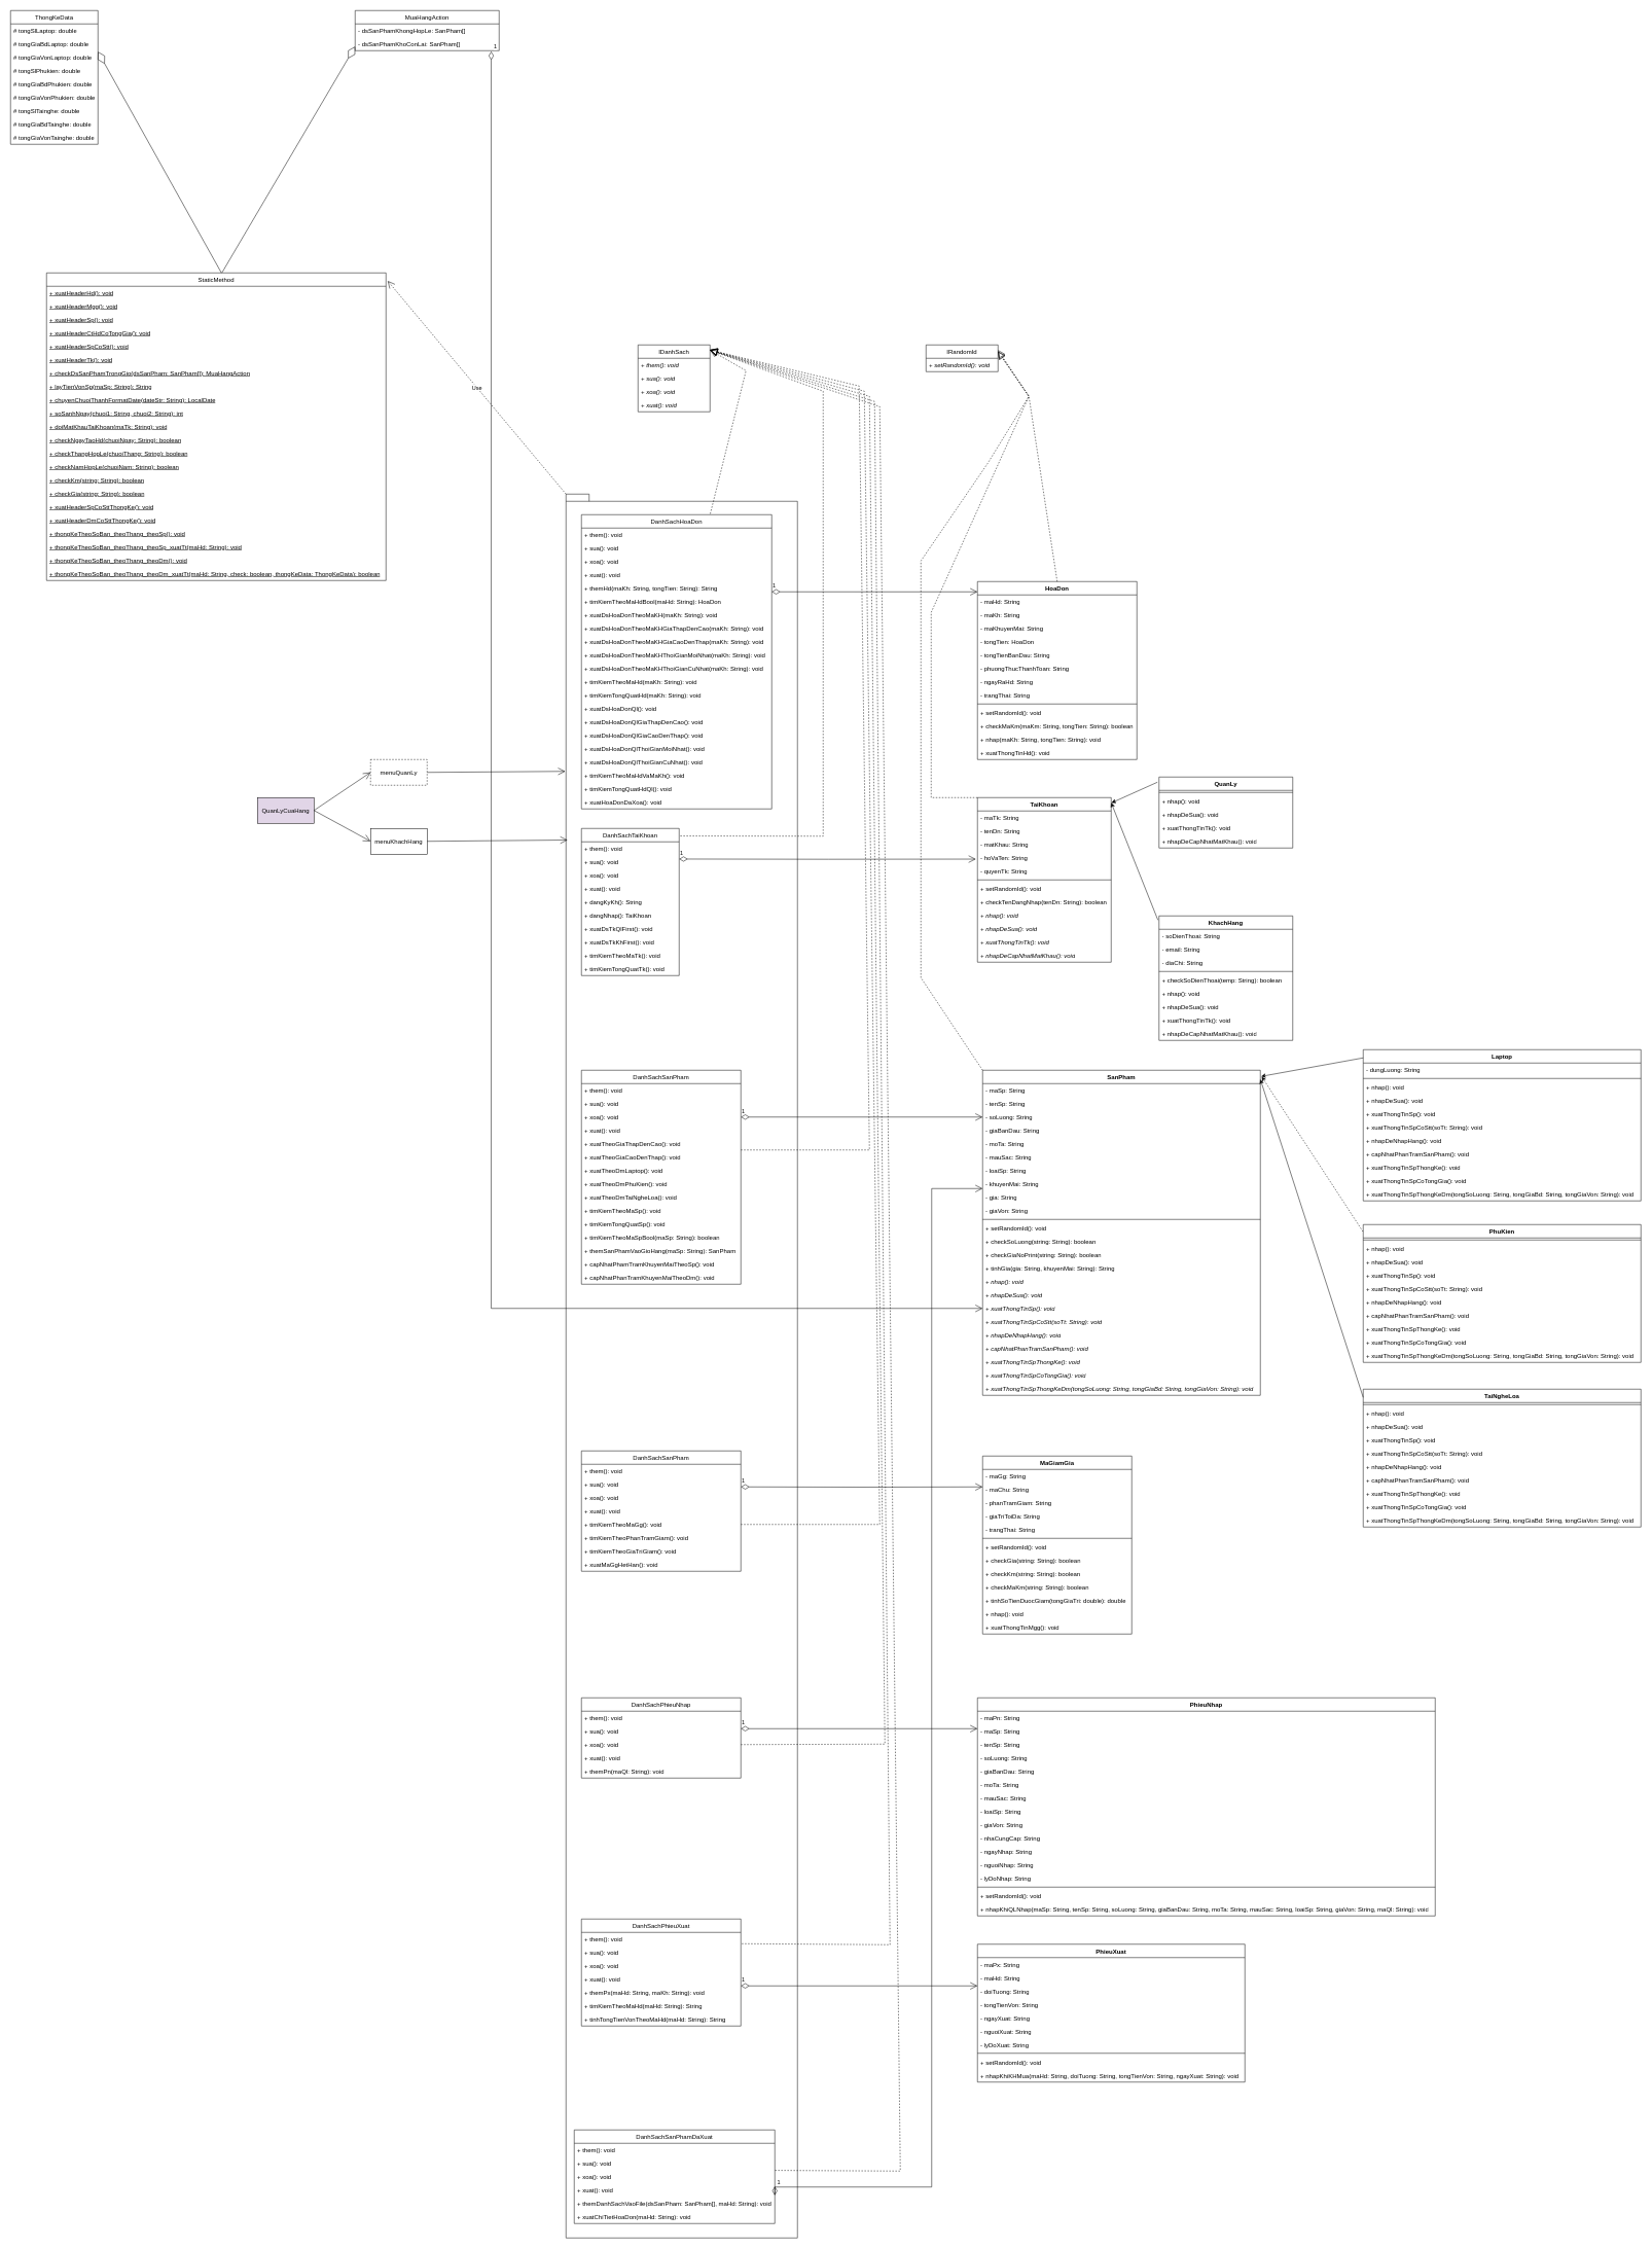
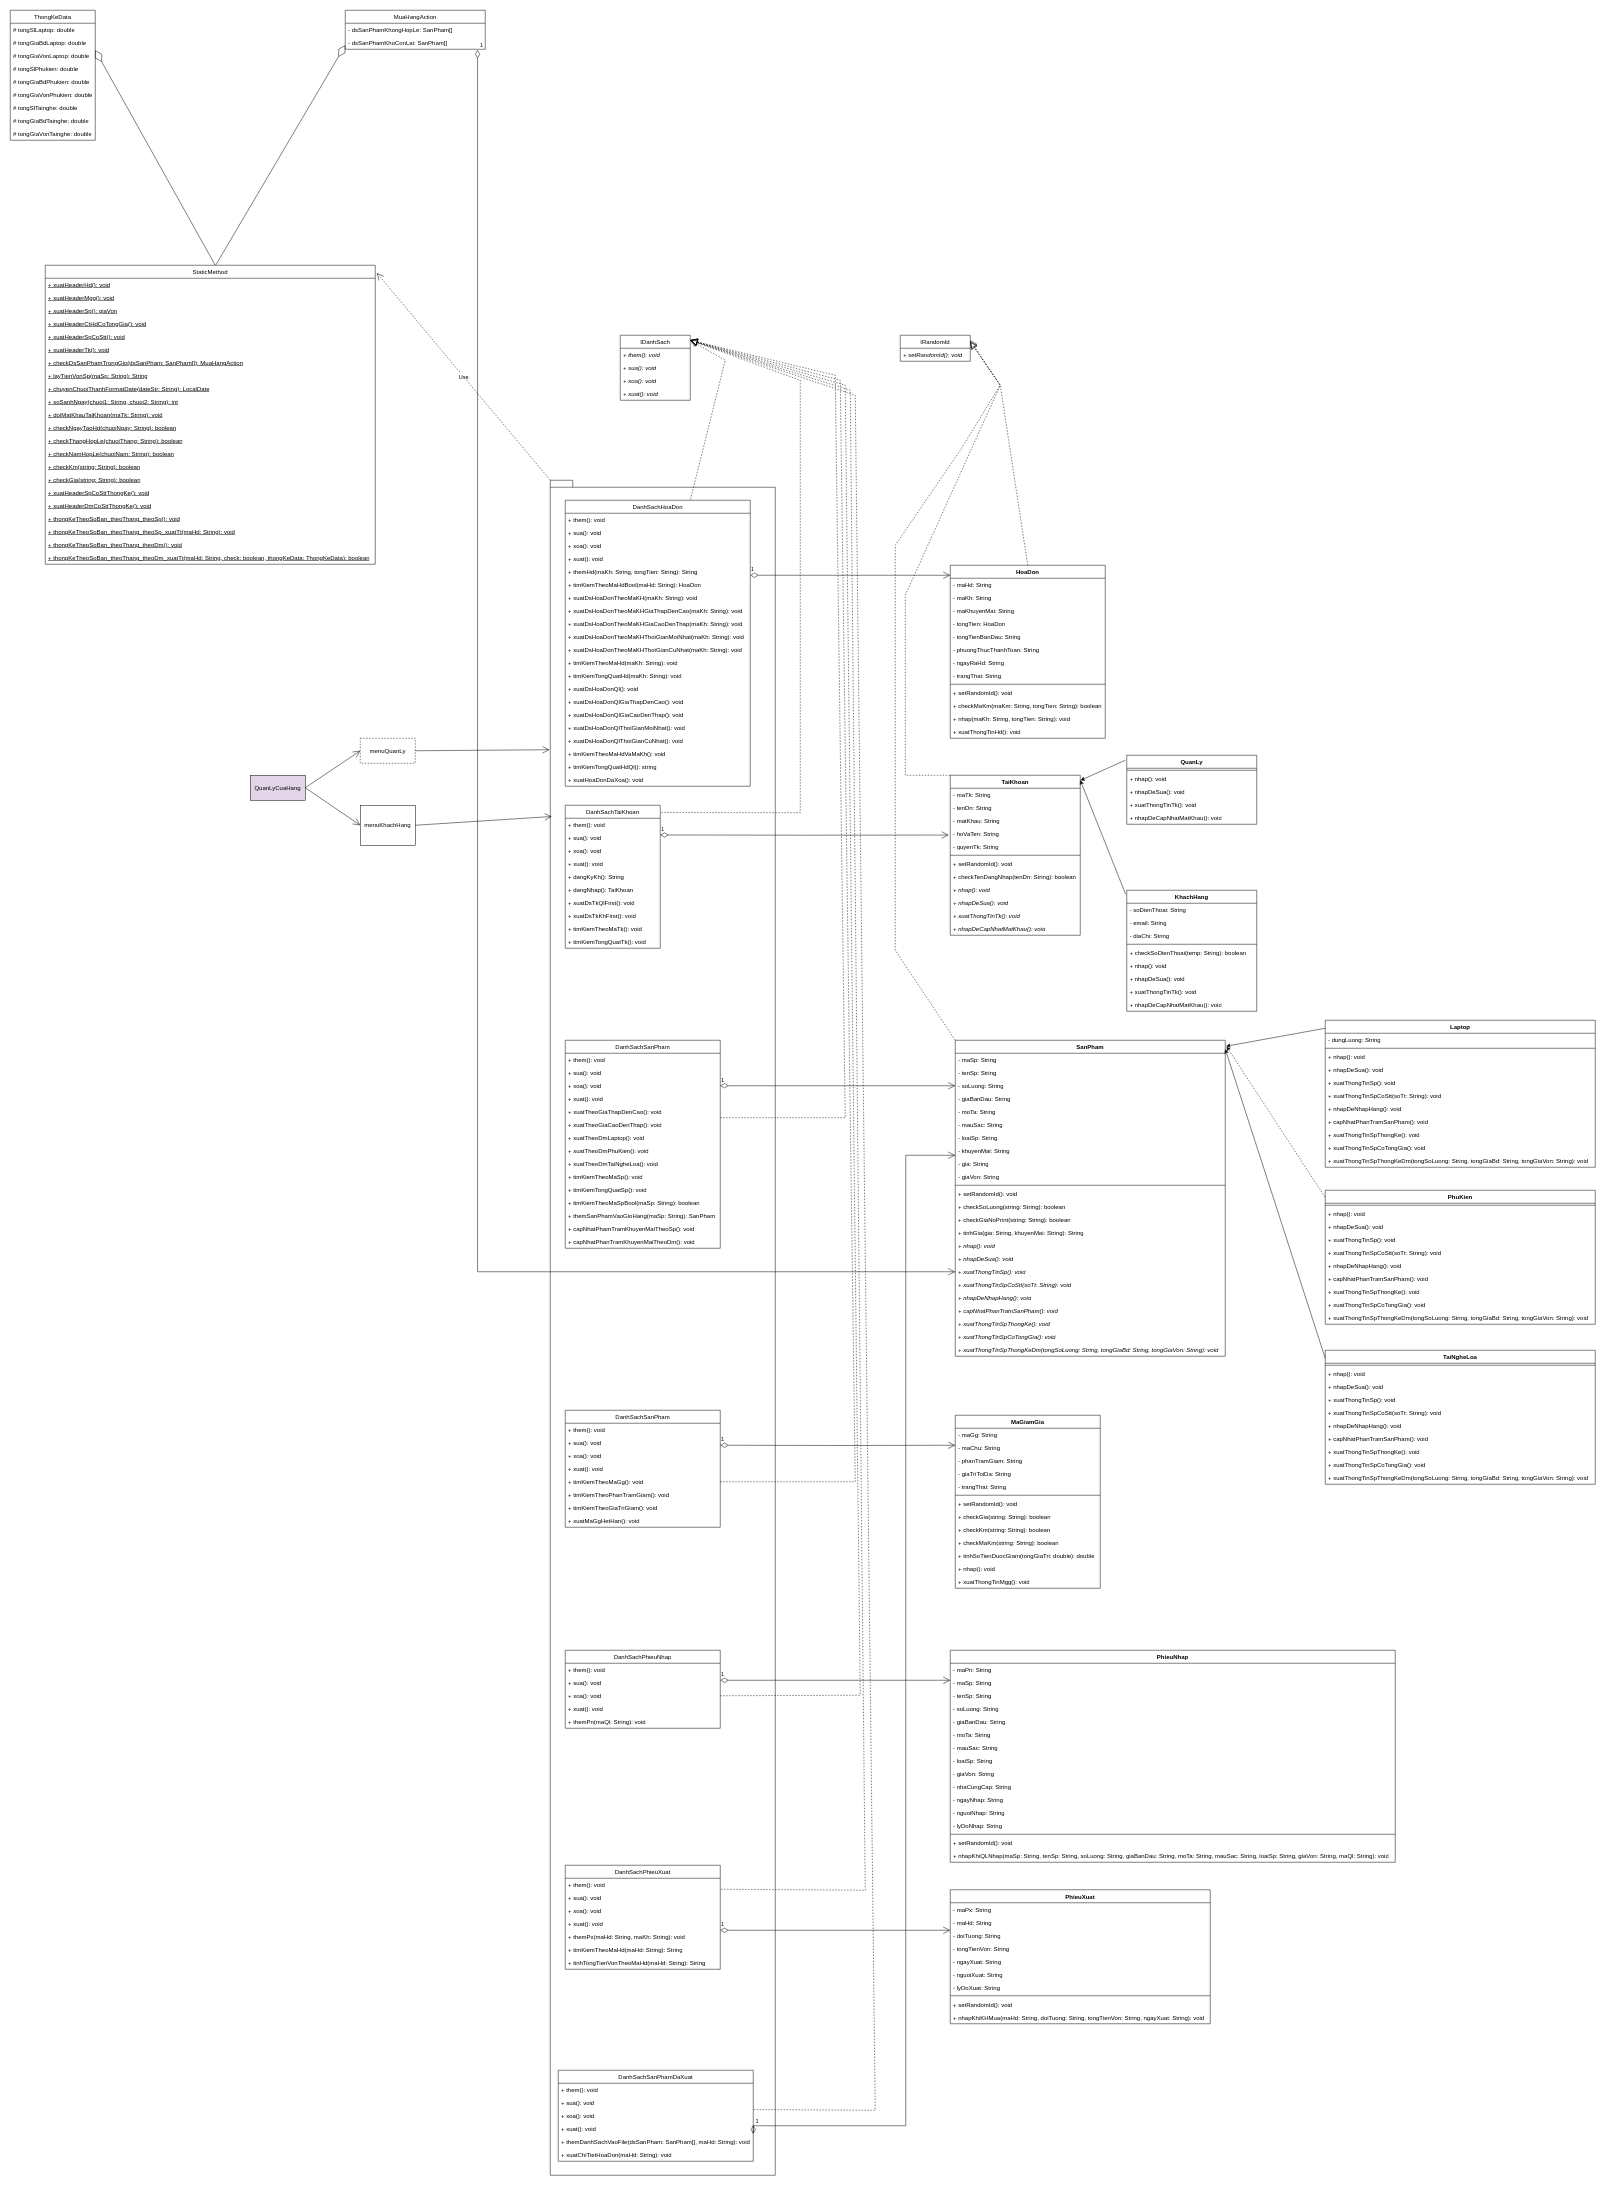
- <mxCell id="261" value="+ xuatHeaderSp(): void" style="text;strokeColor=none;fillColor=none;align=left;verticalAlign=top;spacingLeft=4;spacingRight=4;overflow=hidden;rotatable=0;points=[[0,0.5],[1,0.5]];portConstraint=eastwest;whiteSpace=wrap;html=1;fontStyle=4" vertex="1" parent="258"><mxGeometry y="78" width="660" height="26" as="geometry" /></mxCell>
+ <mxCell id="261" value="+ xuatHeaderSp(): giaVon" style="text;strokeColor=none;fillColor=none;align=left;verticalAlign=top;spacingLeft=4;spacingRight=4;overflow=hidden;rotatable=0;points=[[0,0.5],[1,0.5]];portConstraint=eastwest;whiteSpace=wrap;html=1;fontStyle=4" vertex="1" parent="258"><mxGeometry y="78" width="660" height="26" as="geometry" /></mxCell>
- <mxCell id="182" value="+ timKiemTongQuatHdQl(): void" style="text;strokeColor=none;fillColor=none;align=left;verticalAlign=top;spacingLeft=4;spacingRight=4;overflow=hidden;rotatable=0;points=[[0,0.5],[1,0.5]];portConstraint=eastwest;whiteSpace=wrap;html=1;" vertex="1" parent="162"><mxGeometry y="520" width="370" height="26" as="geometry" /></mxCell>
+ <mxCell id="182" value="+ timKiemTongQuatHdQl(): string" style="text;strokeColor=none;fillColor=none;align=left;verticalAlign=top;spacingLeft=4;spacingRight=4;overflow=hidden;rotatable=0;points=[[0,0.5],[1,0.5]];portConstraint=eastwest;whiteSpace=wrap;html=1;" vertex="1" parent="162"><mxGeometry y="520" width="370" height="26" as="geometry" /></mxCell>
- <mxCell id="249" value="menuKhachHang" style="html=1;whiteSpace=wrap;" vertex="1" parent="1"><mxGeometry x="720" y="1610" width="110" height="50" as="geometry" /></mxCell>
+ <mxCell id="249" value="menuKhachHang" style="html=1;whiteSpace=wrap;" vertex="1" parent="1"><mxGeometry x="720" y="1610" width="110" height="80" as="geometry" /></mxCell>
